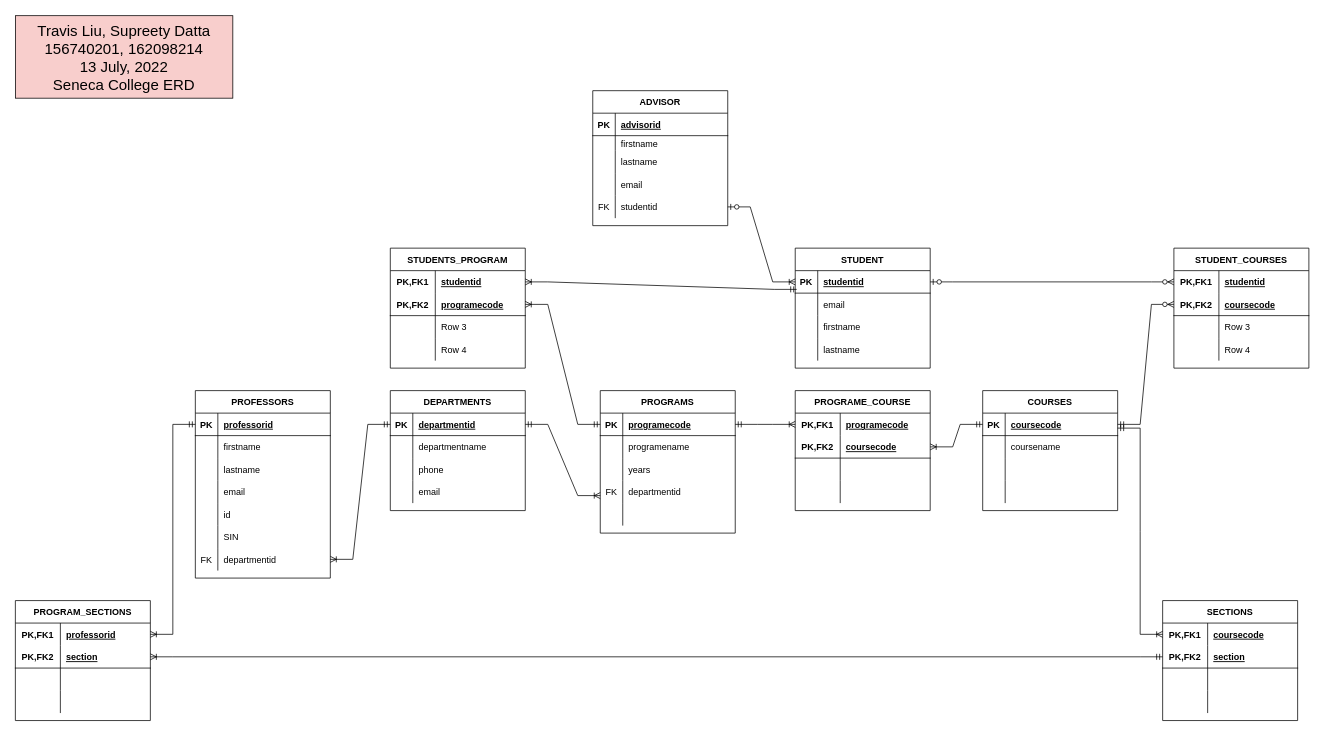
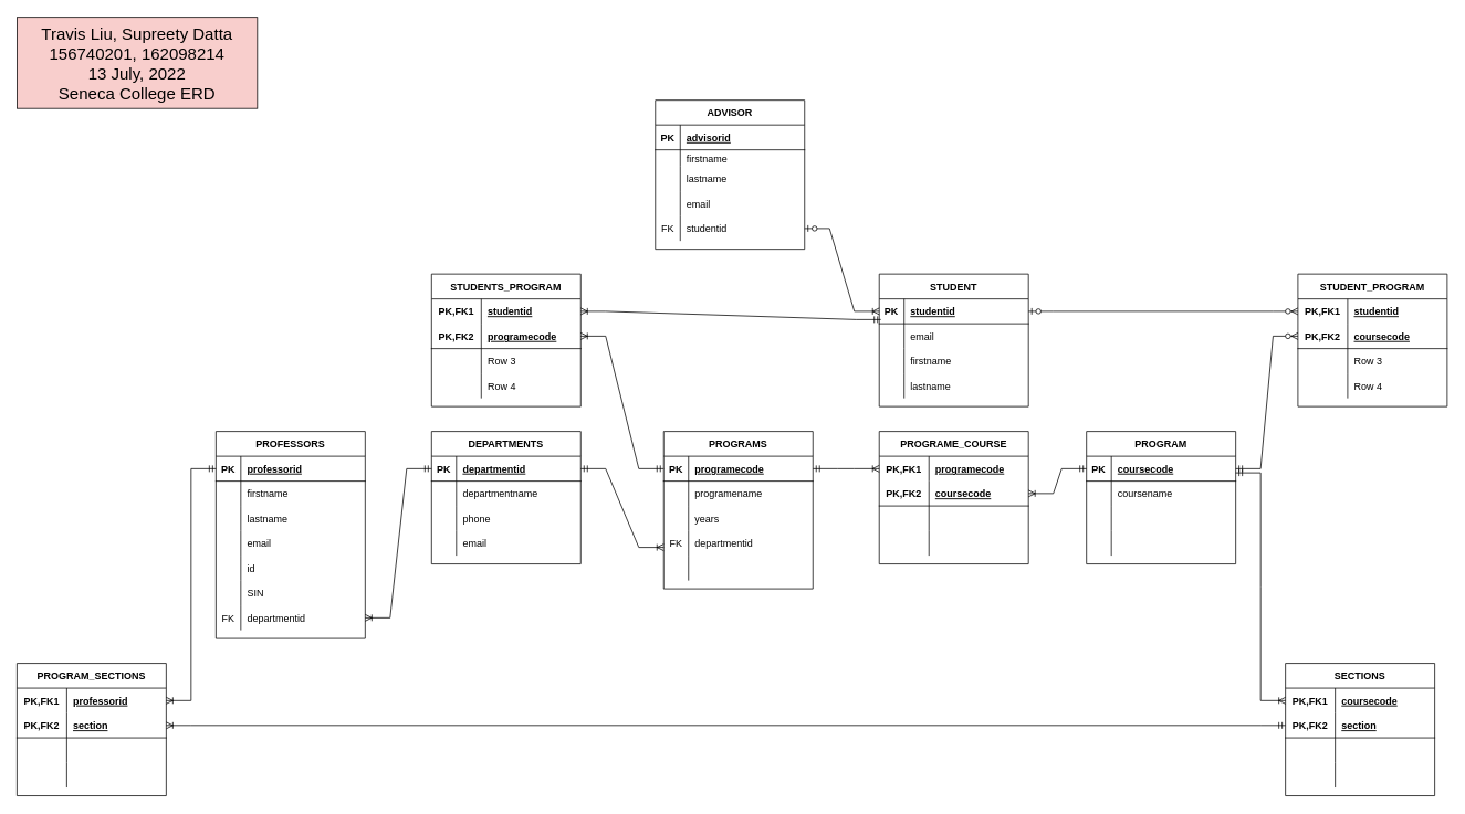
- <mxCell id="154" value="STUDENT_COURSES" style="shape=table;startSize=30;container=1;collapsible=1;childLayout=tableLayout;fixedRows=1;rowLines=0;fontStyle=1;align=center;resizeLast=1;" vertex="1" parent="1"><mxGeometry x="1565" y="330" width="180" height="160" as="geometry" /></mxCell>
+ <mxCell id="154" value="STUDENT_PROGRAM" style="shape=table;startSize=30;container=1;collapsible=1;childLayout=tableLayout;fixedRows=1;rowLines=0;fontStyle=1;align=center;resizeLast=1;" vertex="1" parent="1"><mxGeometry x="1565" y="330" width="180" height="160" as="geometry" /></mxCell>
- <mxCell id="54" value="COURSES" style="shape=table;startSize=30;container=1;collapsible=1;childLayout=tableLayout;fixedRows=1;rowLines=0;fontStyle=1;align=center;resizeLast=1;" vertex="1" parent="1"><mxGeometry x="1310" y="520" width="180" height="160" as="geometry" /></mxCell>
+ <mxCell id="54" value="PROGRAM" style="shape=table;startSize=30;container=1;collapsible=1;childLayout=tableLayout;fixedRows=1;rowLines=0;fontStyle=1;align=center;resizeLast=1;" vertex="1" parent="1"><mxGeometry x="1310" y="520" width="180" height="160" as="geometry" /></mxCell>
